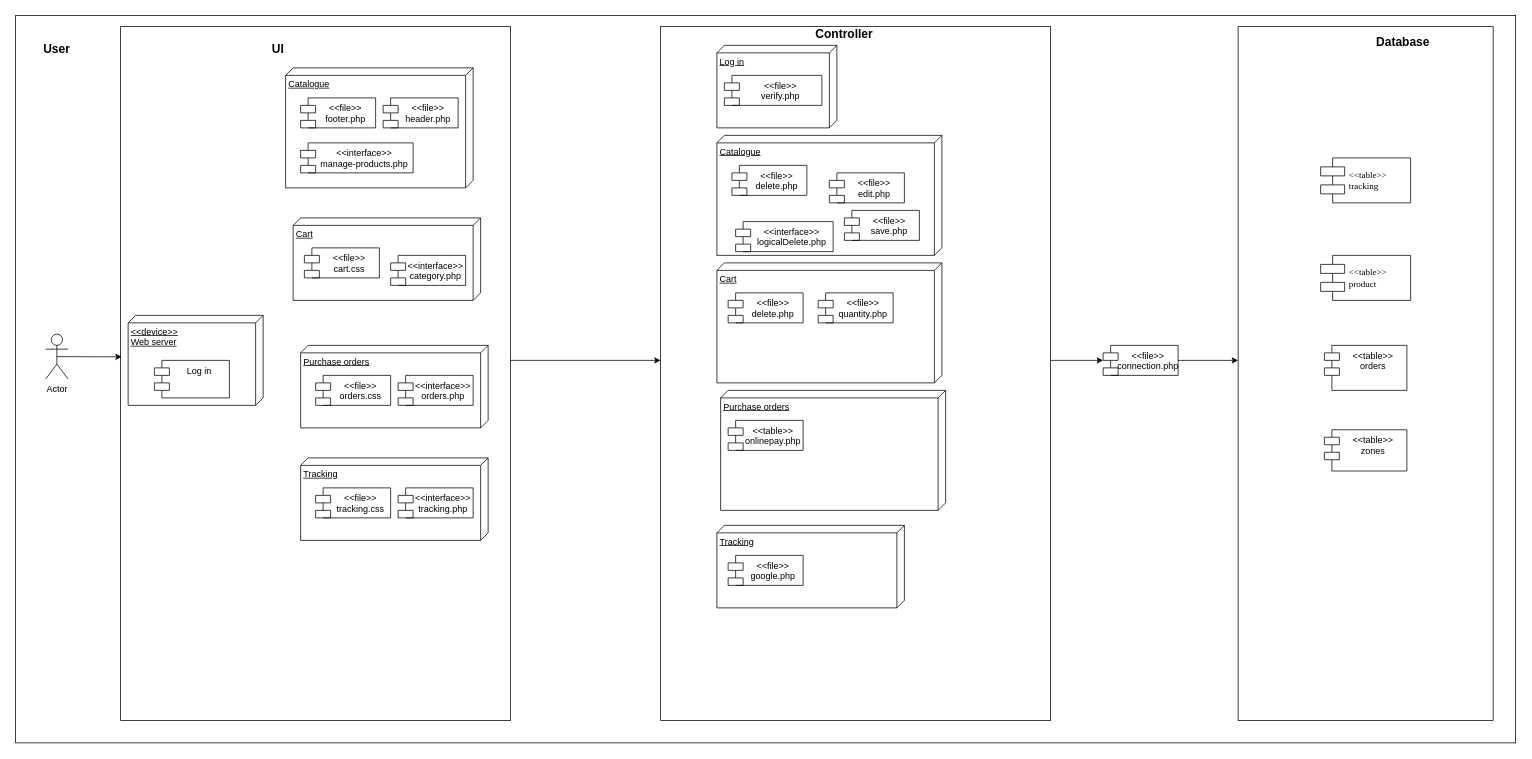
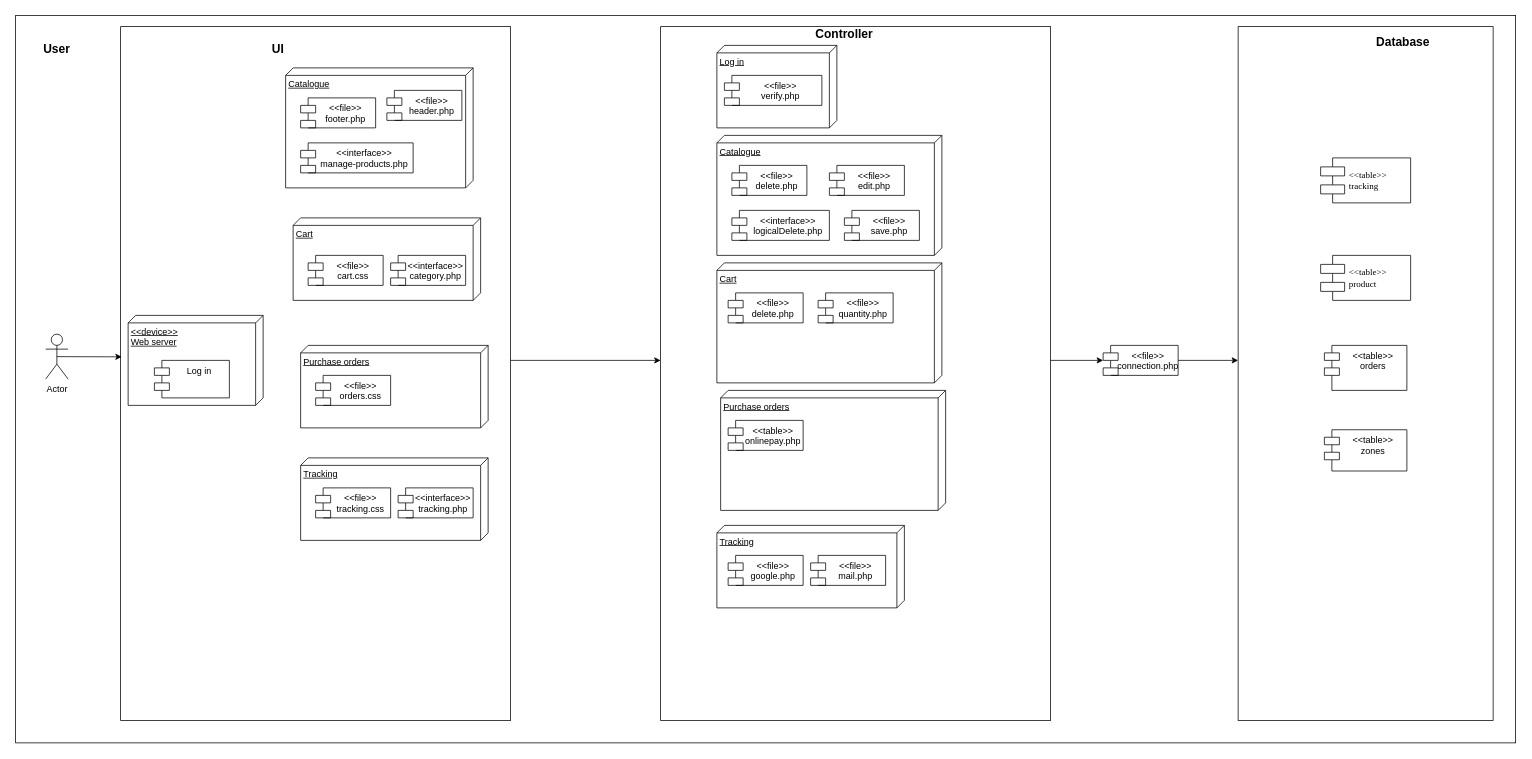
- <mxCell id="16" value="&amp;lt;&amp;lt;file&amp;gt;&amp;gt;&lt;br&gt;header.php" style="shape=module;align=left;spacingLeft=20;align=center;verticalAlign=top;whiteSpace=wrap;html=1;" vertex="1" parent="13"><mxGeometry x="130" y="40" width="100" height="40" as="geometry" /></mxCell>
+ <mxCell id="16" value="&amp;lt;&amp;lt;file&amp;gt;&amp;gt;&lt;br&gt;header.php" style="shape=module;align=left;spacingLeft=20;align=center;verticalAlign=top;whiteSpace=wrap;html=1;" vertex="1" parent="13"><mxGeometry x="135" y="30" width="100" height="40" as="geometry" /></mxCell>
- <mxCell id="34" value="&amp;lt;&amp;lt;file&amp;gt;&amp;gt;&lt;br style=&quot;border-color: var(--border-color);&quot;&gt;edit.php" style="shape=module;align=left;spacingLeft=20;align=center;verticalAlign=top;whiteSpace=wrap;html=1;" vertex="1" parent="31"><mxGeometry x="150" y="50" width="100" height="40" as="geometry" /></mxCell>
+ <mxCell id="34" value="&amp;lt;&amp;lt;file&amp;gt;&amp;gt;&lt;br style=&quot;border-color: var(--border-color);&quot;&gt;edit.php" style="shape=module;align=left;spacingLeft=20;align=center;verticalAlign=top;whiteSpace=wrap;html=1;" vertex="1" parent="31"><mxGeometry x="150" y="40" width="100" height="40" as="geometry" /></mxCell>
- <mxCell id="35" value="&amp;lt;&amp;lt;interface&amp;gt;&amp;gt;&lt;br&gt;logicalDelete.php" style="shape=module;align=left;spacingLeft=20;align=center;verticalAlign=top;whiteSpace=wrap;html=1;" vertex="1" parent="31"><mxGeometry x="25" y="115" width="130" height="40" as="geometry" /></mxCell>
+ <mxCell id="35" value="&amp;lt;&amp;lt;interface&amp;gt;&amp;gt;&lt;br&gt;logicalDelete.php" style="shape=module;align=left;spacingLeft=20;align=center;verticalAlign=top;whiteSpace=wrap;html=1;" vertex="1" parent="31"><mxGeometry x="20" y="100" width="130" height="40" as="geometry" /></mxCell>
- <mxCell id="20" value="&amp;lt;&amp;lt;file&amp;gt;&amp;gt;&lt;br&gt;cart.css" style="shape=module;align=left;spacingLeft=20;align=center;verticalAlign=top;whiteSpace=wrap;html=1;" vertex="1" parent="18"><mxGeometry x="15" y="30" width="100" height="40" as="geometry" /></mxCell>
+ <mxCell id="20" value="&amp;lt;&amp;lt;file&amp;gt;&amp;gt;&lt;br&gt;cart.css" style="shape=module;align=left;spacingLeft=20;align=center;verticalAlign=top;whiteSpace=wrap;html=1;" vertex="1" parent="18"><mxGeometry x="20" y="40" width="100" height="40" as="geometry" /></mxCell>
- <mxCell id="25" value="&amp;lt;&amp;lt;interface&amp;gt;&amp;gt;&lt;br&gt;orders.php" style="shape=module;align=left;spacingLeft=20;align=center;verticalAlign=top;whiteSpace=wrap;html=1;" vertex="1" parent="22"><mxGeometry x="130" y="40" width="100" height="40" as="geometry" /></mxCell>
+ <mxCell id="56" value="&amp;lt;&amp;lt;file&amp;gt;&amp;gt;&lt;br&gt;mail.php" style="shape=module;align=left;spacingLeft=20;align=center;verticalAlign=top;whiteSpace=wrap;html=1;" vertex="1" parent="53"><mxGeometry x="125" y="40" width="100" height="40" as="geometry" /></mxCell>
